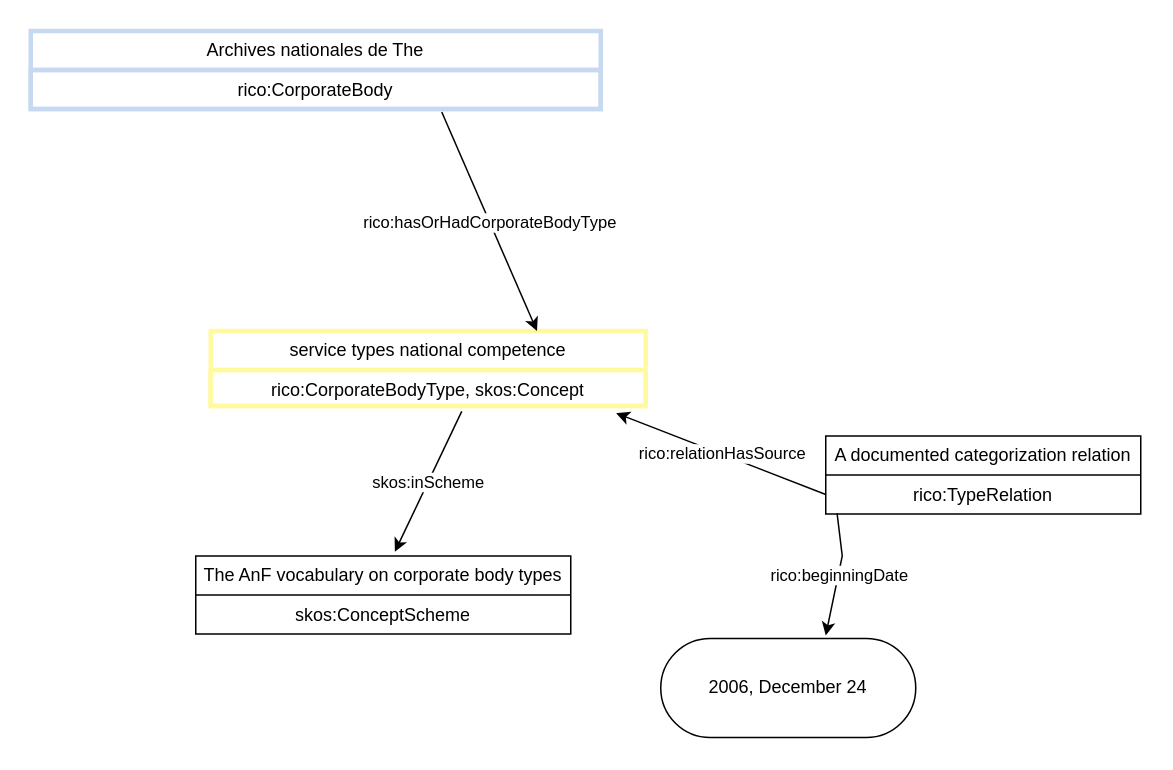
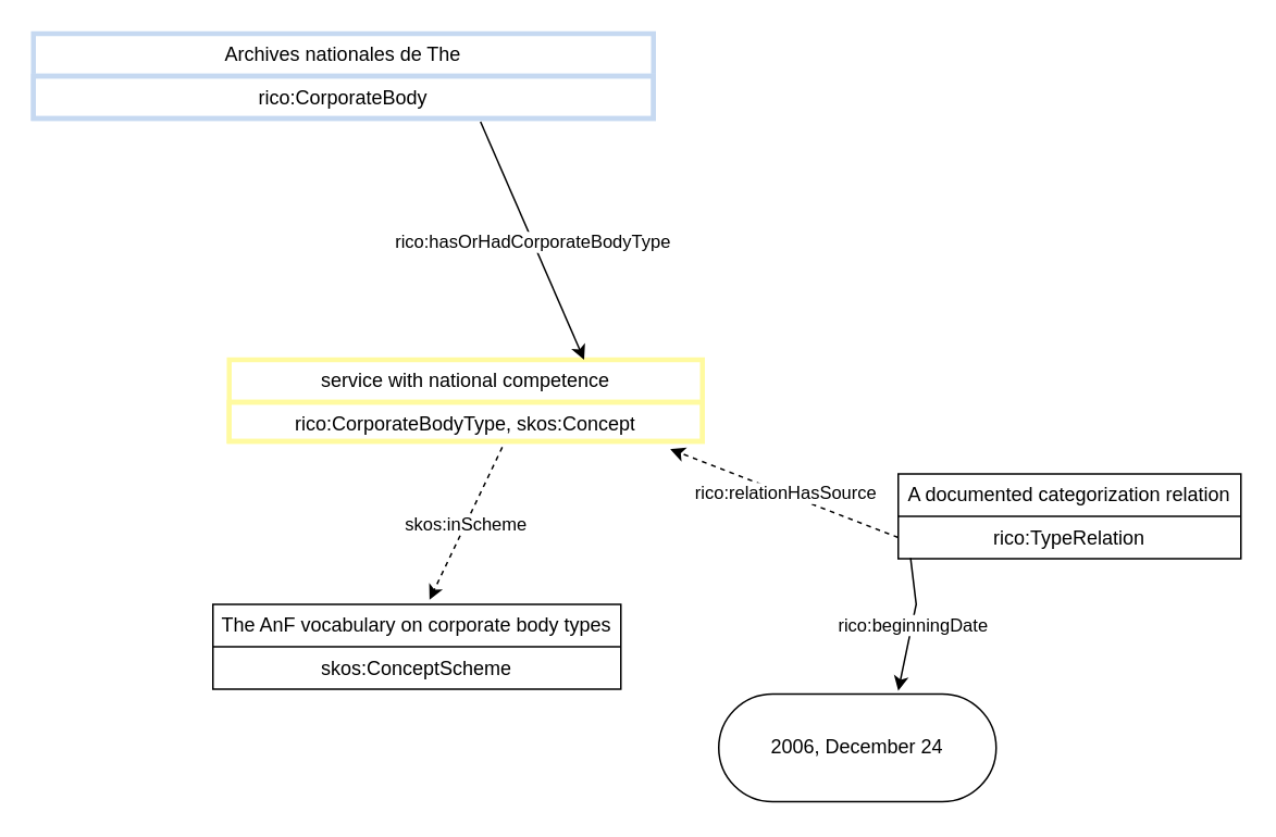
- <mxCell id="4" value="service types national competence" style="swimlane;fontStyle=0;childLayout=stackLayout;horizontal=1;startSize=26;strokeColor=#FFFAA0;strokeWidth=3;fillColor=none;horizontalStack=0;resizeParent=1;resizeParentMax=0;resizeLast=0;collapsible=1;marginBottom=0;whiteSpace=wrap;html=1;" parent="1" vertex="1"><mxGeometry x="140" y="220" width="290" height="50" as="geometry" /></mxCell>
+ <mxCell id="4" value="service with national competence" style="swimlane;fontStyle=0;childLayout=stackLayout;horizontal=1;startSize=26;strokeColor=#FFFAA0;strokeWidth=3;fillColor=none;horizontalStack=0;resizeParent=1;resizeParentMax=0;resizeLast=0;collapsible=1;marginBottom=0;whiteSpace=wrap;html=1;" parent="1" vertex="1"><mxGeometry x="140" y="220" width="290" height="50" as="geometry" /></mxCell>
- <mxCell id="10" value="" style="endArrow=classic;html=1;rounded=0;entryX=0.531;entryY=-0.054;entryDx=0;entryDy=0;entryPerimeter=0;exitX=0.577;exitY=1.15;exitDx=0;exitDy=0;exitPerimeter=0;" parent="1" source="5" target="8" edge="1"><mxGeometry relative="1" as="geometry"><mxPoint x="263" y="270" as="sourcePoint" /><mxPoint x="260" y="370" as="targetPoint" /><Array as="points" /></mxGeometry></mxCell>
+ <mxCell id="10" value="" style="endArrow=classic;html=1;rounded=0;entryX=0.531;entryY=-0.054;entryDx=0;entryDy=0;entryPerimeter=0;exitX=0.577;exitY=1.15;exitDx=0;exitDy=0;exitPerimeter=0;dashed=1;" parent="1" source="5" target="8" edge="1"><mxGeometry relative="1" as="geometry"><mxPoint x="263" y="270" as="sourcePoint" /><mxPoint x="260" y="370" as="targetPoint" /><Array as="points" /></mxGeometry></mxCell>
- <mxCell id="14" value="" style="endArrow=classic;html=1;rounded=0;entryX=0.932;entryY=1.2;entryDx=0;entryDy=0;exitX=0;exitY=0.5;exitDx=0;exitDy=0;entryPerimeter=0;" edge="1" parent="1" source="18" target="5"><mxGeometry relative="1" as="geometry"><mxPoint x="420" y="400" as="sourcePoint" /><mxPoint x="464" y="544" as="targetPoint" /></mxGeometry></mxCell>
+ <mxCell id="14" value="" style="endArrow=classic;html=1;rounded=0;entryX=0.932;entryY=1.2;entryDx=0;entryDy=0;exitX=0;exitY=0.5;exitDx=0;exitDy=0;entryPerimeter=0;dashed=1;" edge="1" parent="1" source="18" target="5"><mxGeometry relative="1" as="geometry"><mxPoint x="420" y="400" as="sourcePoint" /><mxPoint x="464" y="544" as="targetPoint" /></mxGeometry></mxCell>
